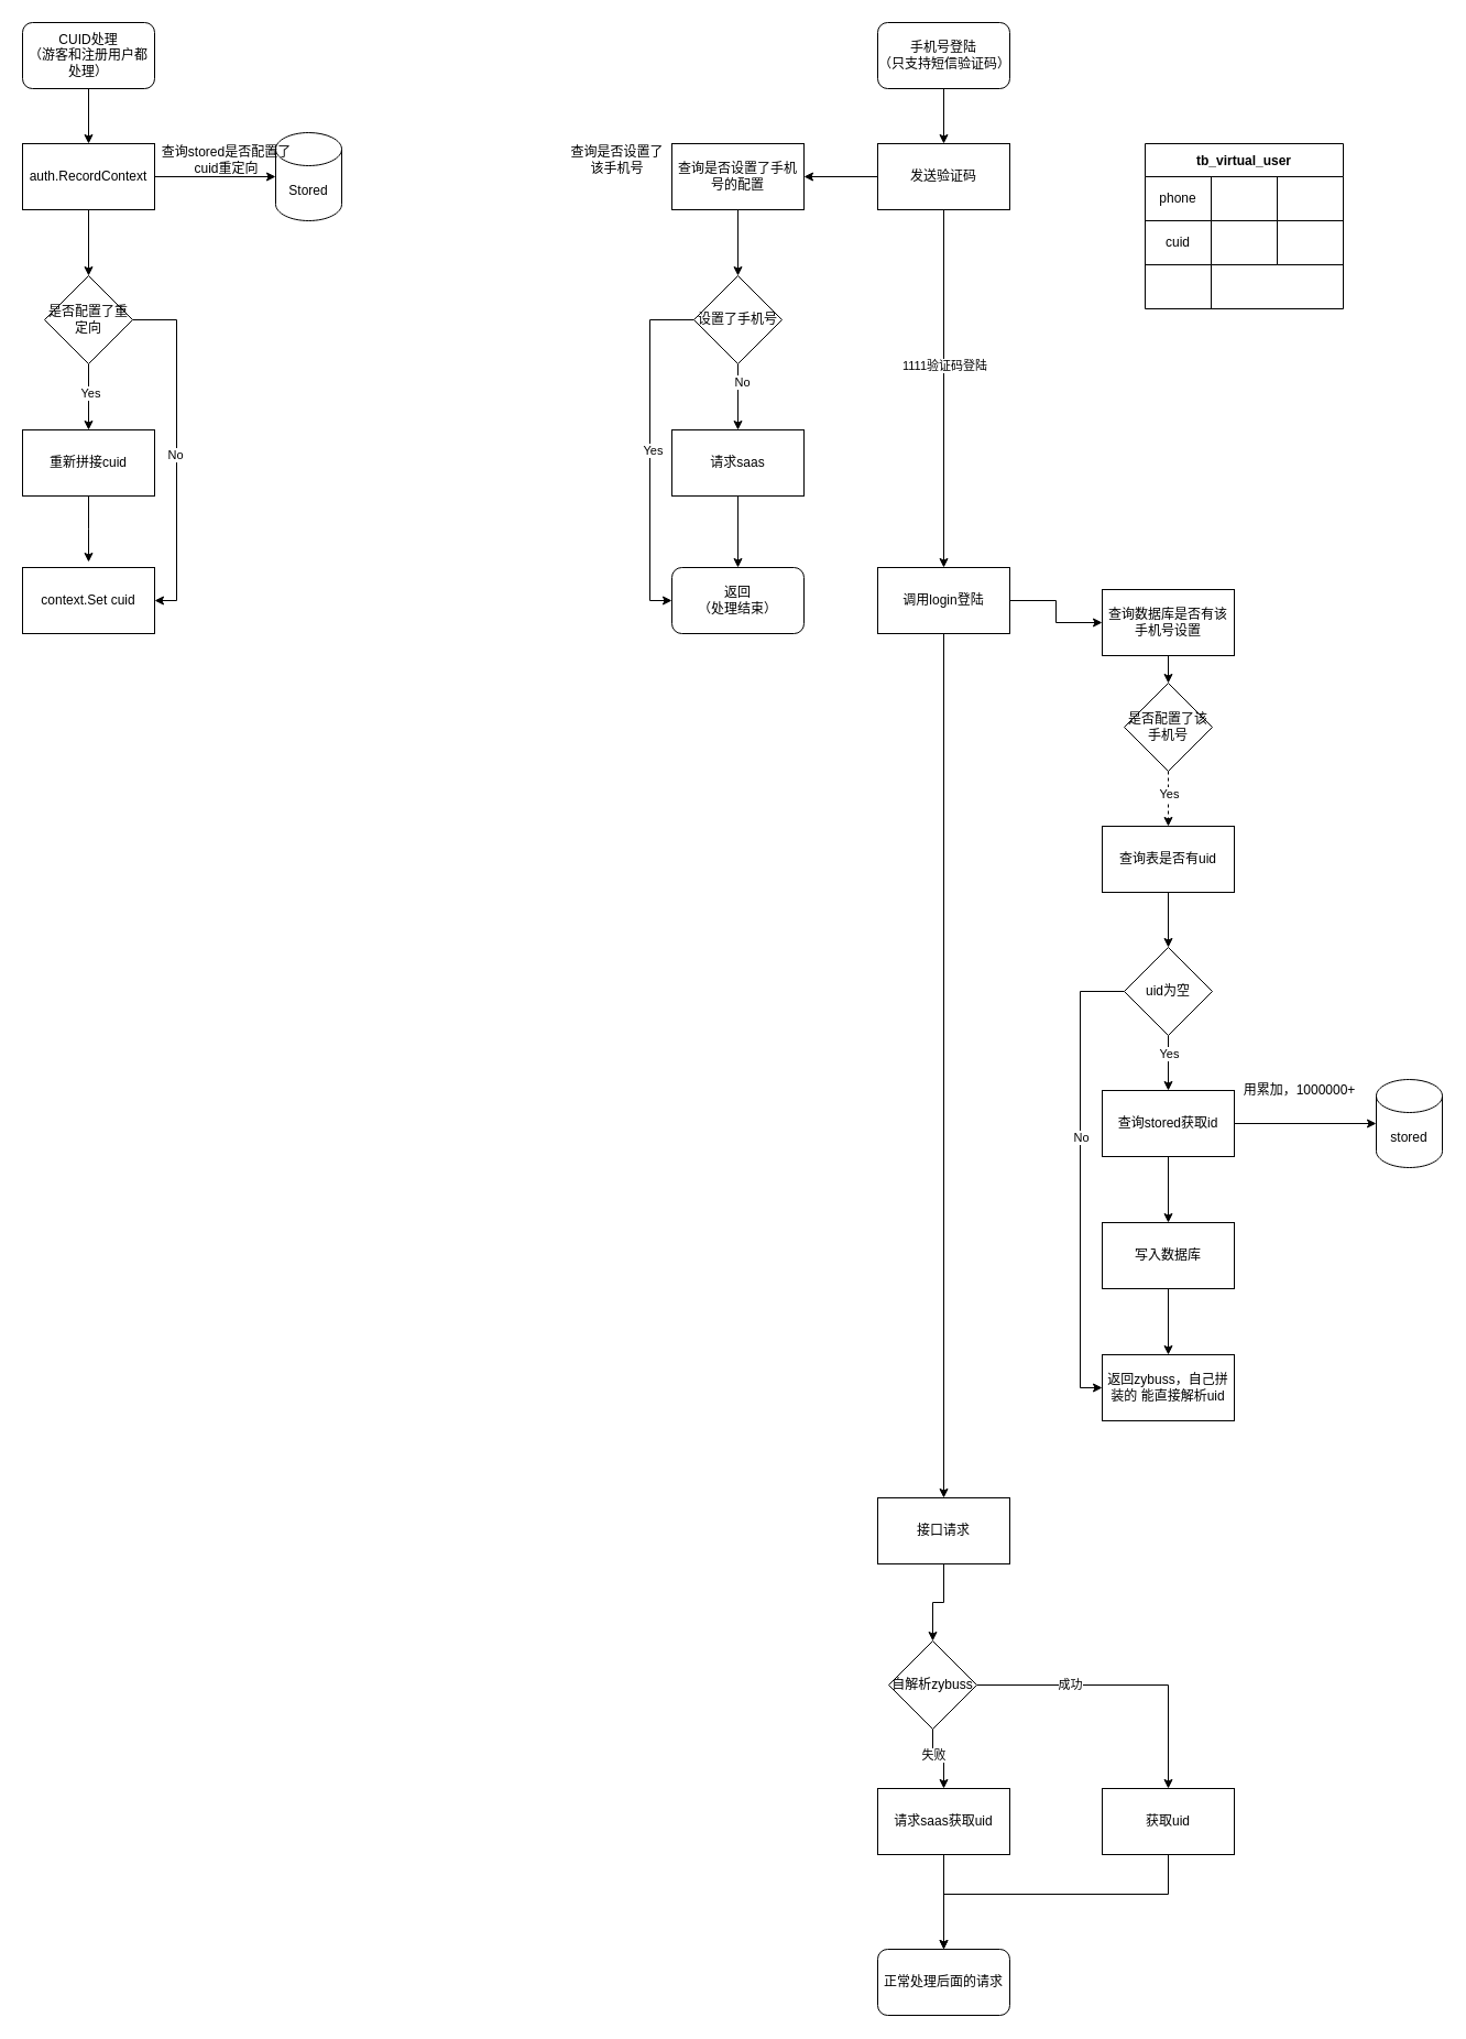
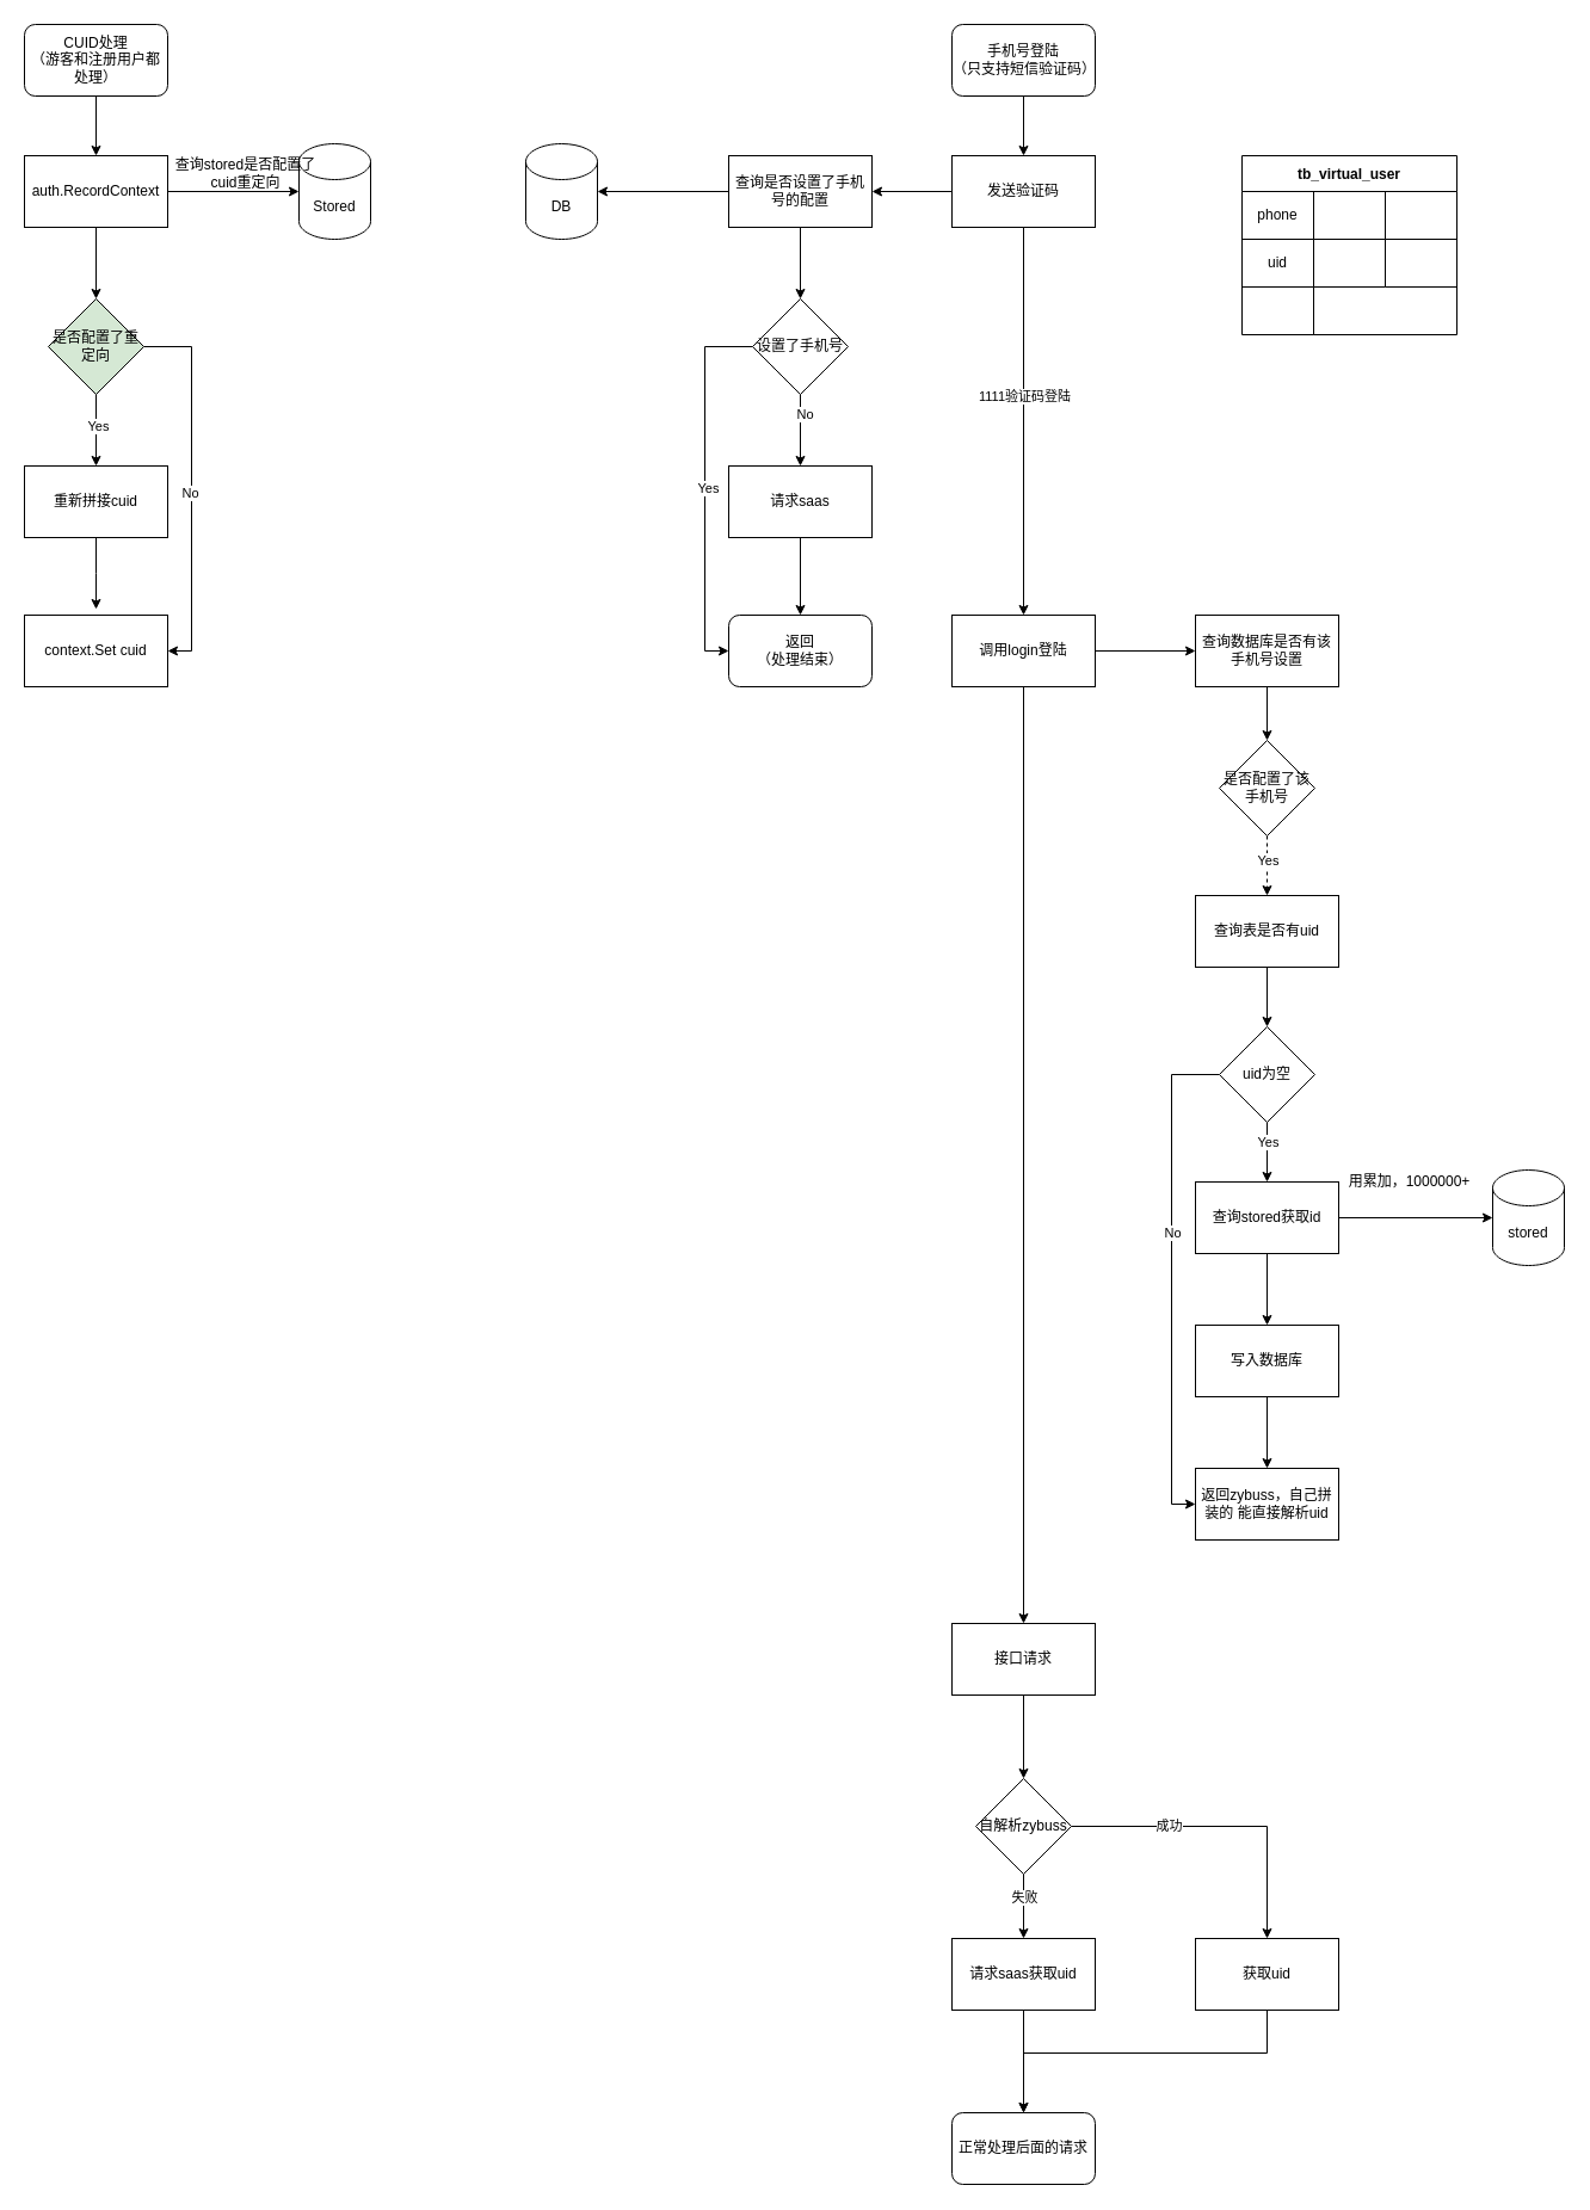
- <mxCell id="26" value="查询是否设置了&lt;br&gt;该手机号" style="text;html=1;align=center;verticalAlign=middle;resizable=0;points=[];autosize=1;strokeColor=none;" vertex="1" parent="1"><mxGeometry x="510" y="130" width="100" height="30" as="geometry" /></mxCell>
+ <mxCell id="32" value="DB" style="shape=cylinder3;whiteSpace=wrap;html=1;boundedLbl=1;backgroundOutline=1;size=15;" vertex="1" parent="1"><mxGeometry x="440" y="120" width="60" height="80" as="geometry" /></mxCell>
+ <mxCell id="24" style="edgeStyle=orthogonalEdgeStyle;rounded=0;orthogonalLoop=1;jettySize=auto;html=1;" edge="1" parent="1" source="25" target="32"><mxGeometry relative="1" as="geometry" /></mxCell>
- <mxCell id="52" value="cuid" style="shape=partialRectangle;html=1;whiteSpace=wrap;connectable=0;fillColor=none;top=0;left=0;bottom=0;right=0;overflow=hidden;" vertex="1" parent="51"><mxGeometry width="60" height="40" as="geometry" /></mxCell>
+ <mxCell id="52" value="uid" style="shape=partialRectangle;html=1;whiteSpace=wrap;connectable=0;fillColor=none;top=0;left=0;bottom=0;right=0;overflow=hidden;" vertex="1" parent="51"><mxGeometry width="60" height="40" as="geometry" /></mxCell>
- <mxCell id="13" value="是否配置了重定向" style="rhombus;whiteSpace=wrap;html=1;" vertex="1" parent="1"><mxGeometry x="40" y="250" width="80" height="80" as="geometry" /></mxCell>
+ <mxCell id="13" value="是否配置了重定向" style="rhombus;whiteSpace=wrap;html=1;fillColor=#d5e8d4;" vertex="1" parent="1"><mxGeometry x="40" y="250" width="80" height="80" as="geometry" /></mxCell>
- <mxCell id="40" value="查询数据库是否有该手机号设置" style="rounded=0;whiteSpace=wrap;html=1;" vertex="1" parent="1"><mxGeometry x="1001" y="535" width="120" height="60" as="geometry" /></mxCell>
+ <mxCell id="40" value="查询数据库是否有该手机号设置" style="rounded=0;whiteSpace=wrap;html=1;" vertex="1" parent="1"><mxGeometry x="1001" y="515" width="120" height="60" as="geometry" /></mxCell>
- <mxCell id="77" value="自解析zybuss" style="rhombus;whiteSpace=wrap;html=1;" vertex="1" parent="1"><mxGeometry x="807" y="1490" width="80" height="80" as="geometry" /></mxCell>
+ <mxCell id="77" value="自解析zybuss" style="rhombus;whiteSpace=wrap;html=1;" vertex="1" parent="1"><mxGeometry x="817" y="1490" width="80" height="80" as="geometry" /></mxCell>
